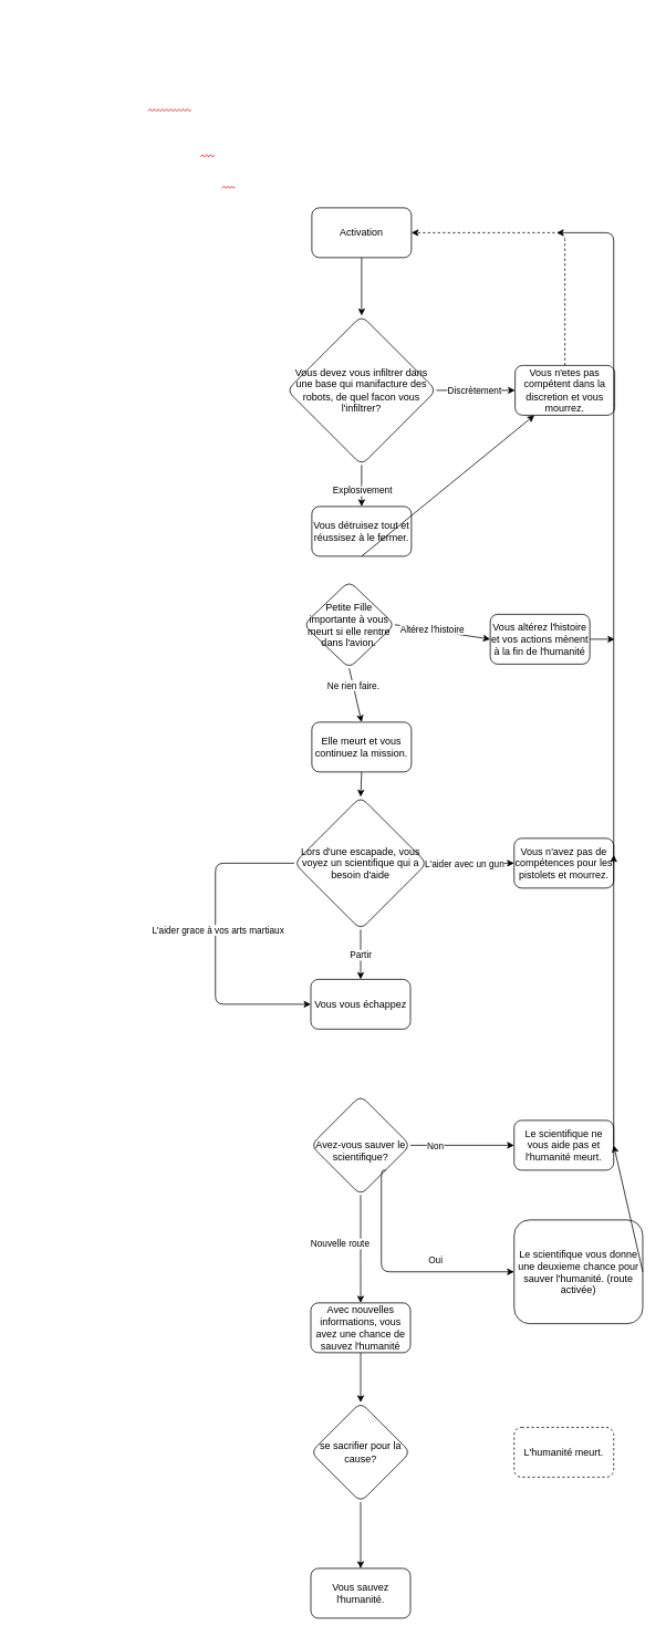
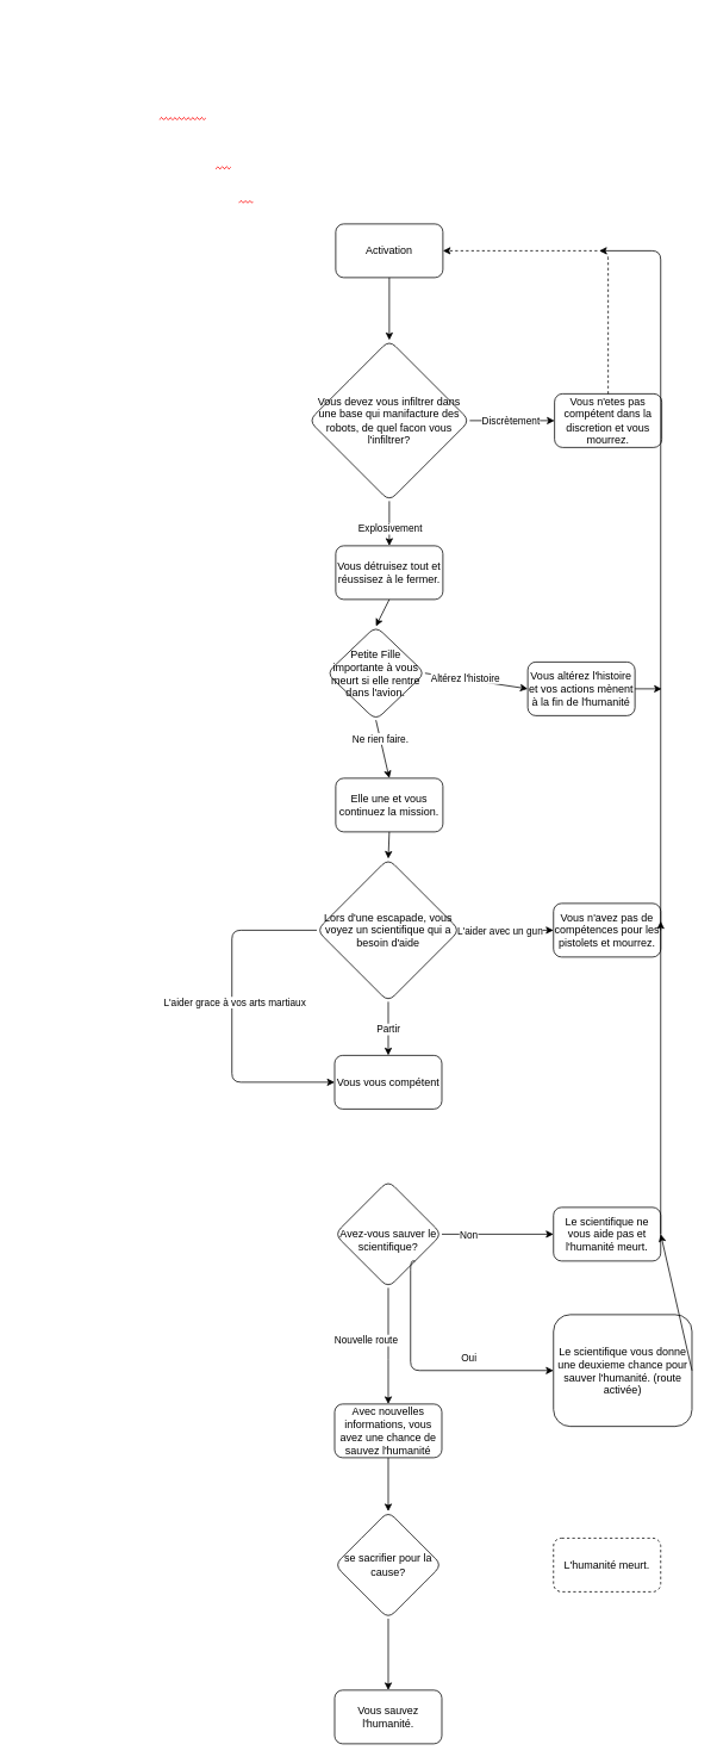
- <mxCell id="13" value="" style="endArrow=classic;html=1;exitX=0.5;exitY=1;exitDx=0;exitDy=0;" parent="1" source="10" target="9" edge="1"><mxGeometry width="50" height="50" relative="1" as="geometry"><mxPoint x="420" y="610" as="sourcePoint" /><mxPoint x="435" y="770" as="targetPoint" /></mxGeometry></mxCell>
+ <mxCell id="13" value="" style="endArrow=classic;html=1;exitX=0.5;exitY=1;exitDx=0;exitDy=0;entryX=0.5;entryY=0;entryDx=0;entryDy=0;" parent="1" source="10" target="41" edge="1"><mxGeometry width="50" height="50" relative="1" as="geometry"><mxPoint x="420" y="610" as="sourcePoint" /><mxPoint x="435" y="770" as="targetPoint" /></mxGeometry></mxCell>
- <mxCell id="46" value="Elle meurt et vous continuez la mission." style="rounded=1;whiteSpace=wrap;html=1;" vertex="1" parent="1"><mxGeometry x="375" y="870" width="120" height="60" as="geometry" /></mxCell>
+ <mxCell id="46" value="Elle une et vous continuez la mission." style="rounded=1;whiteSpace=wrap;html=1;" vertex="1" parent="1"><mxGeometry x="375" y="870" width="120" height="60" as="geometry" /></mxCell>
- <mxCell id="20" value="Vous vous échappez" style="rounded=1;whiteSpace=wrap;html=1;" parent="1" vertex="1"><mxGeometry x="373.82" y="1180" width="120" height="60" as="geometry" /></mxCell>
+ <mxCell id="20" value="Vous vous compétent" style="rounded=1;whiteSpace=wrap;html=1;" parent="1" vertex="1"><mxGeometry x="373.82" y="1180" width="120" height="60" as="geometry" /></mxCell>
